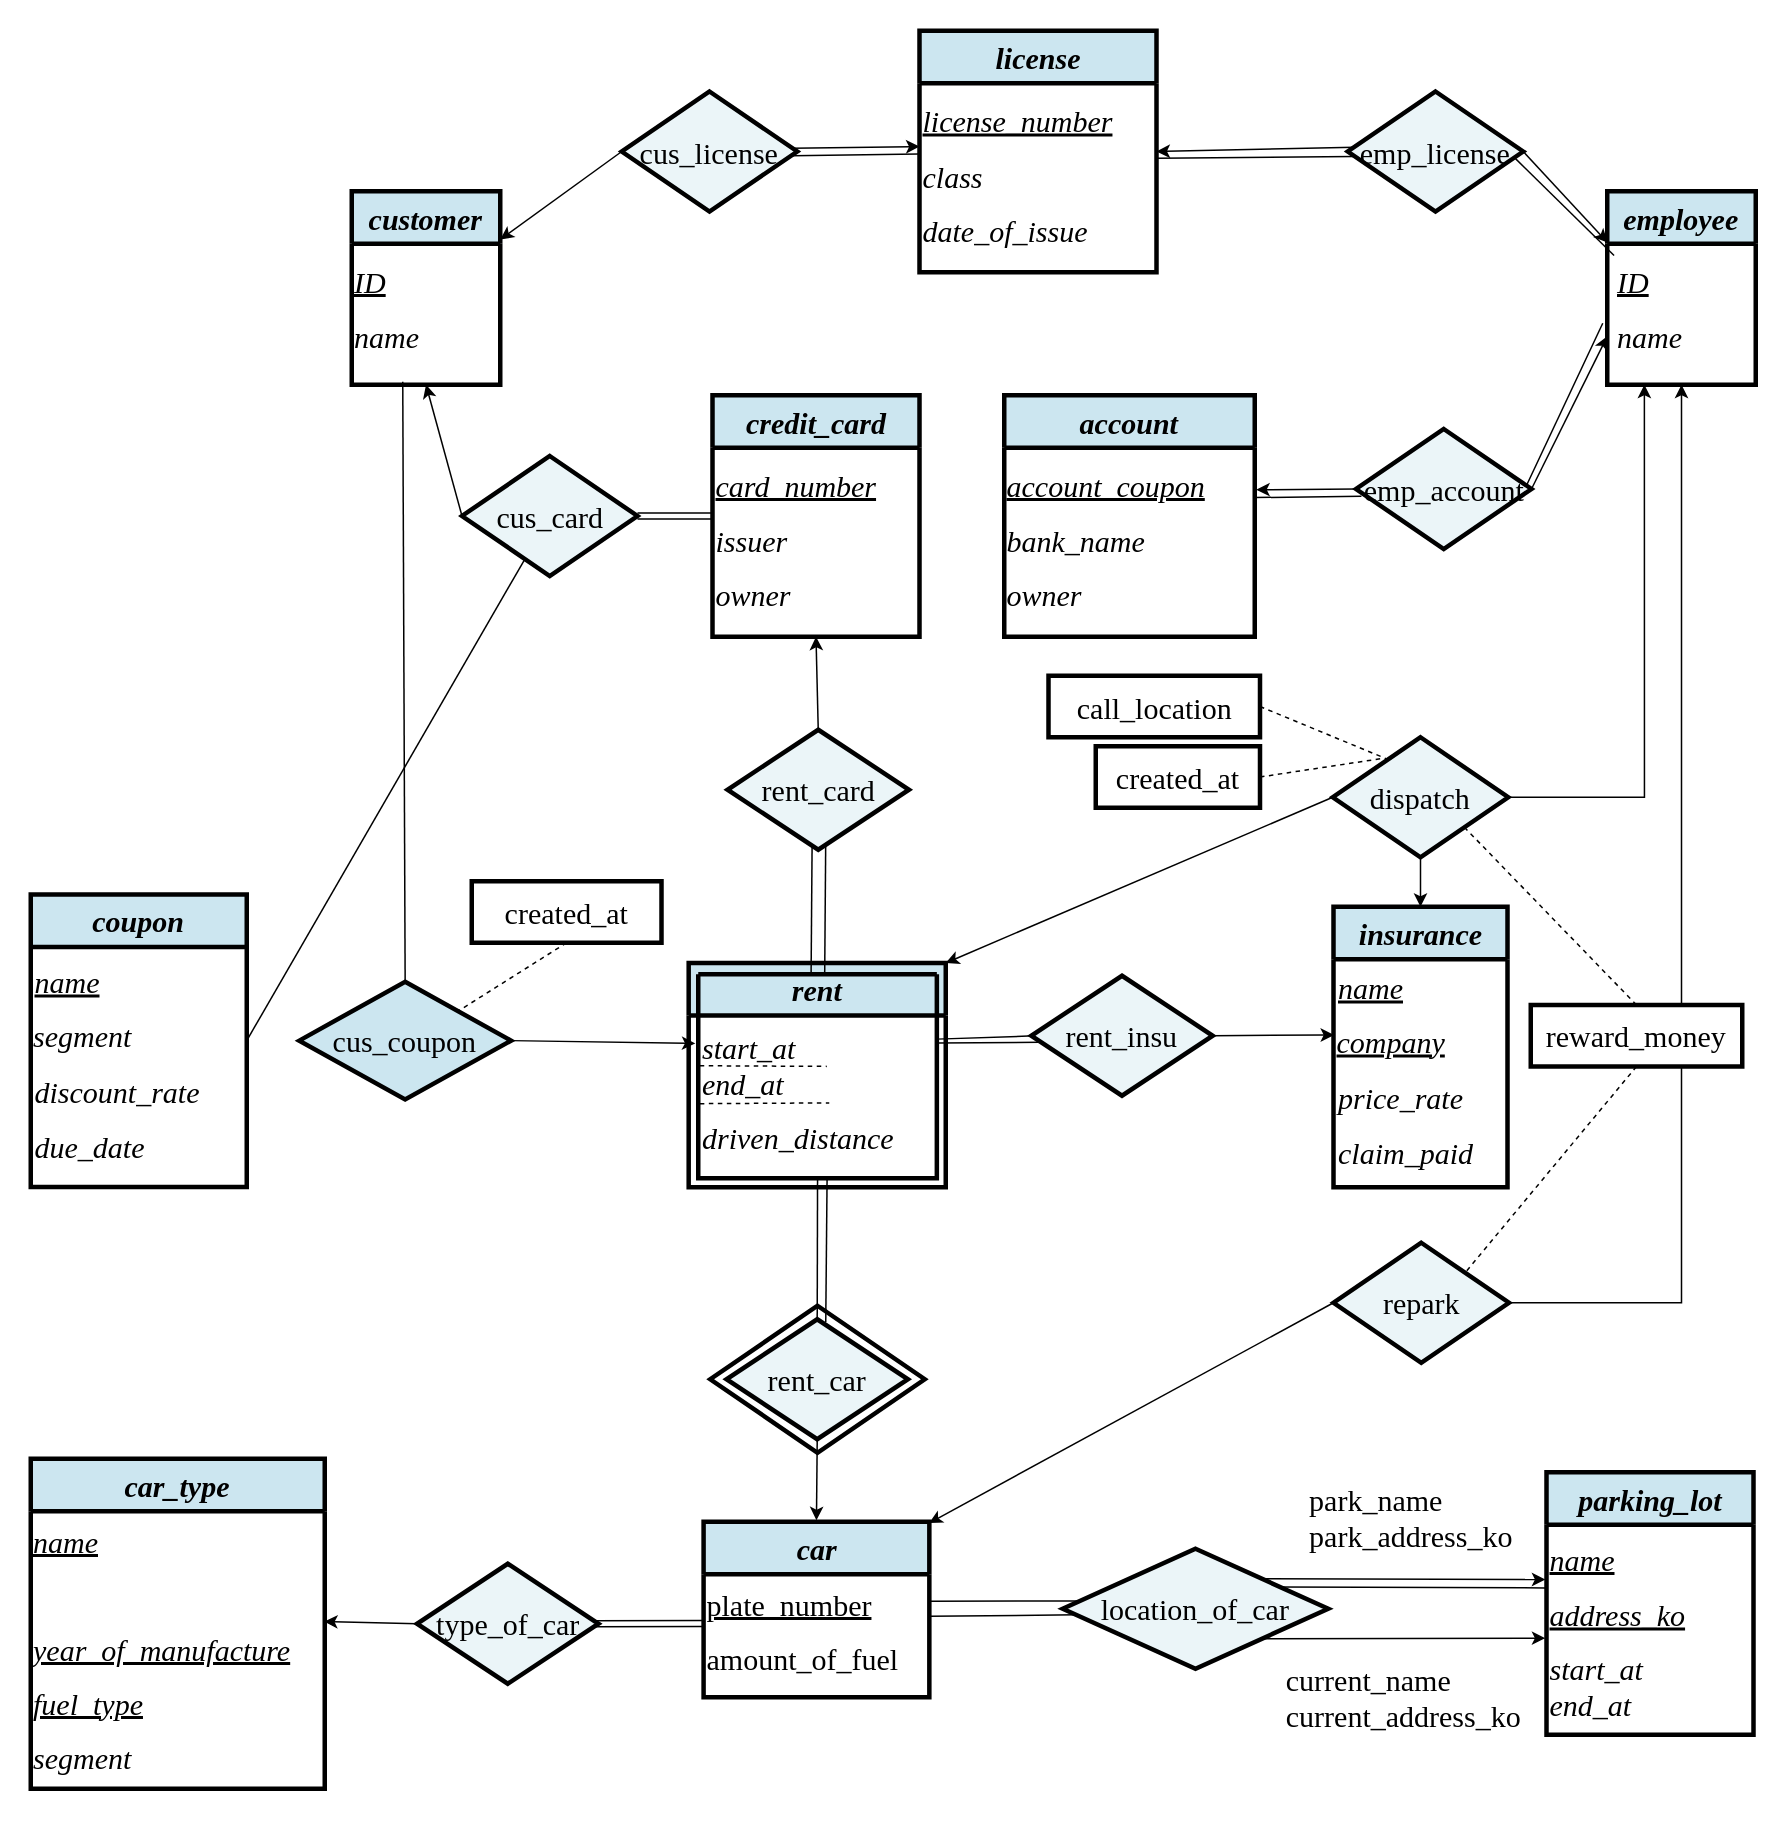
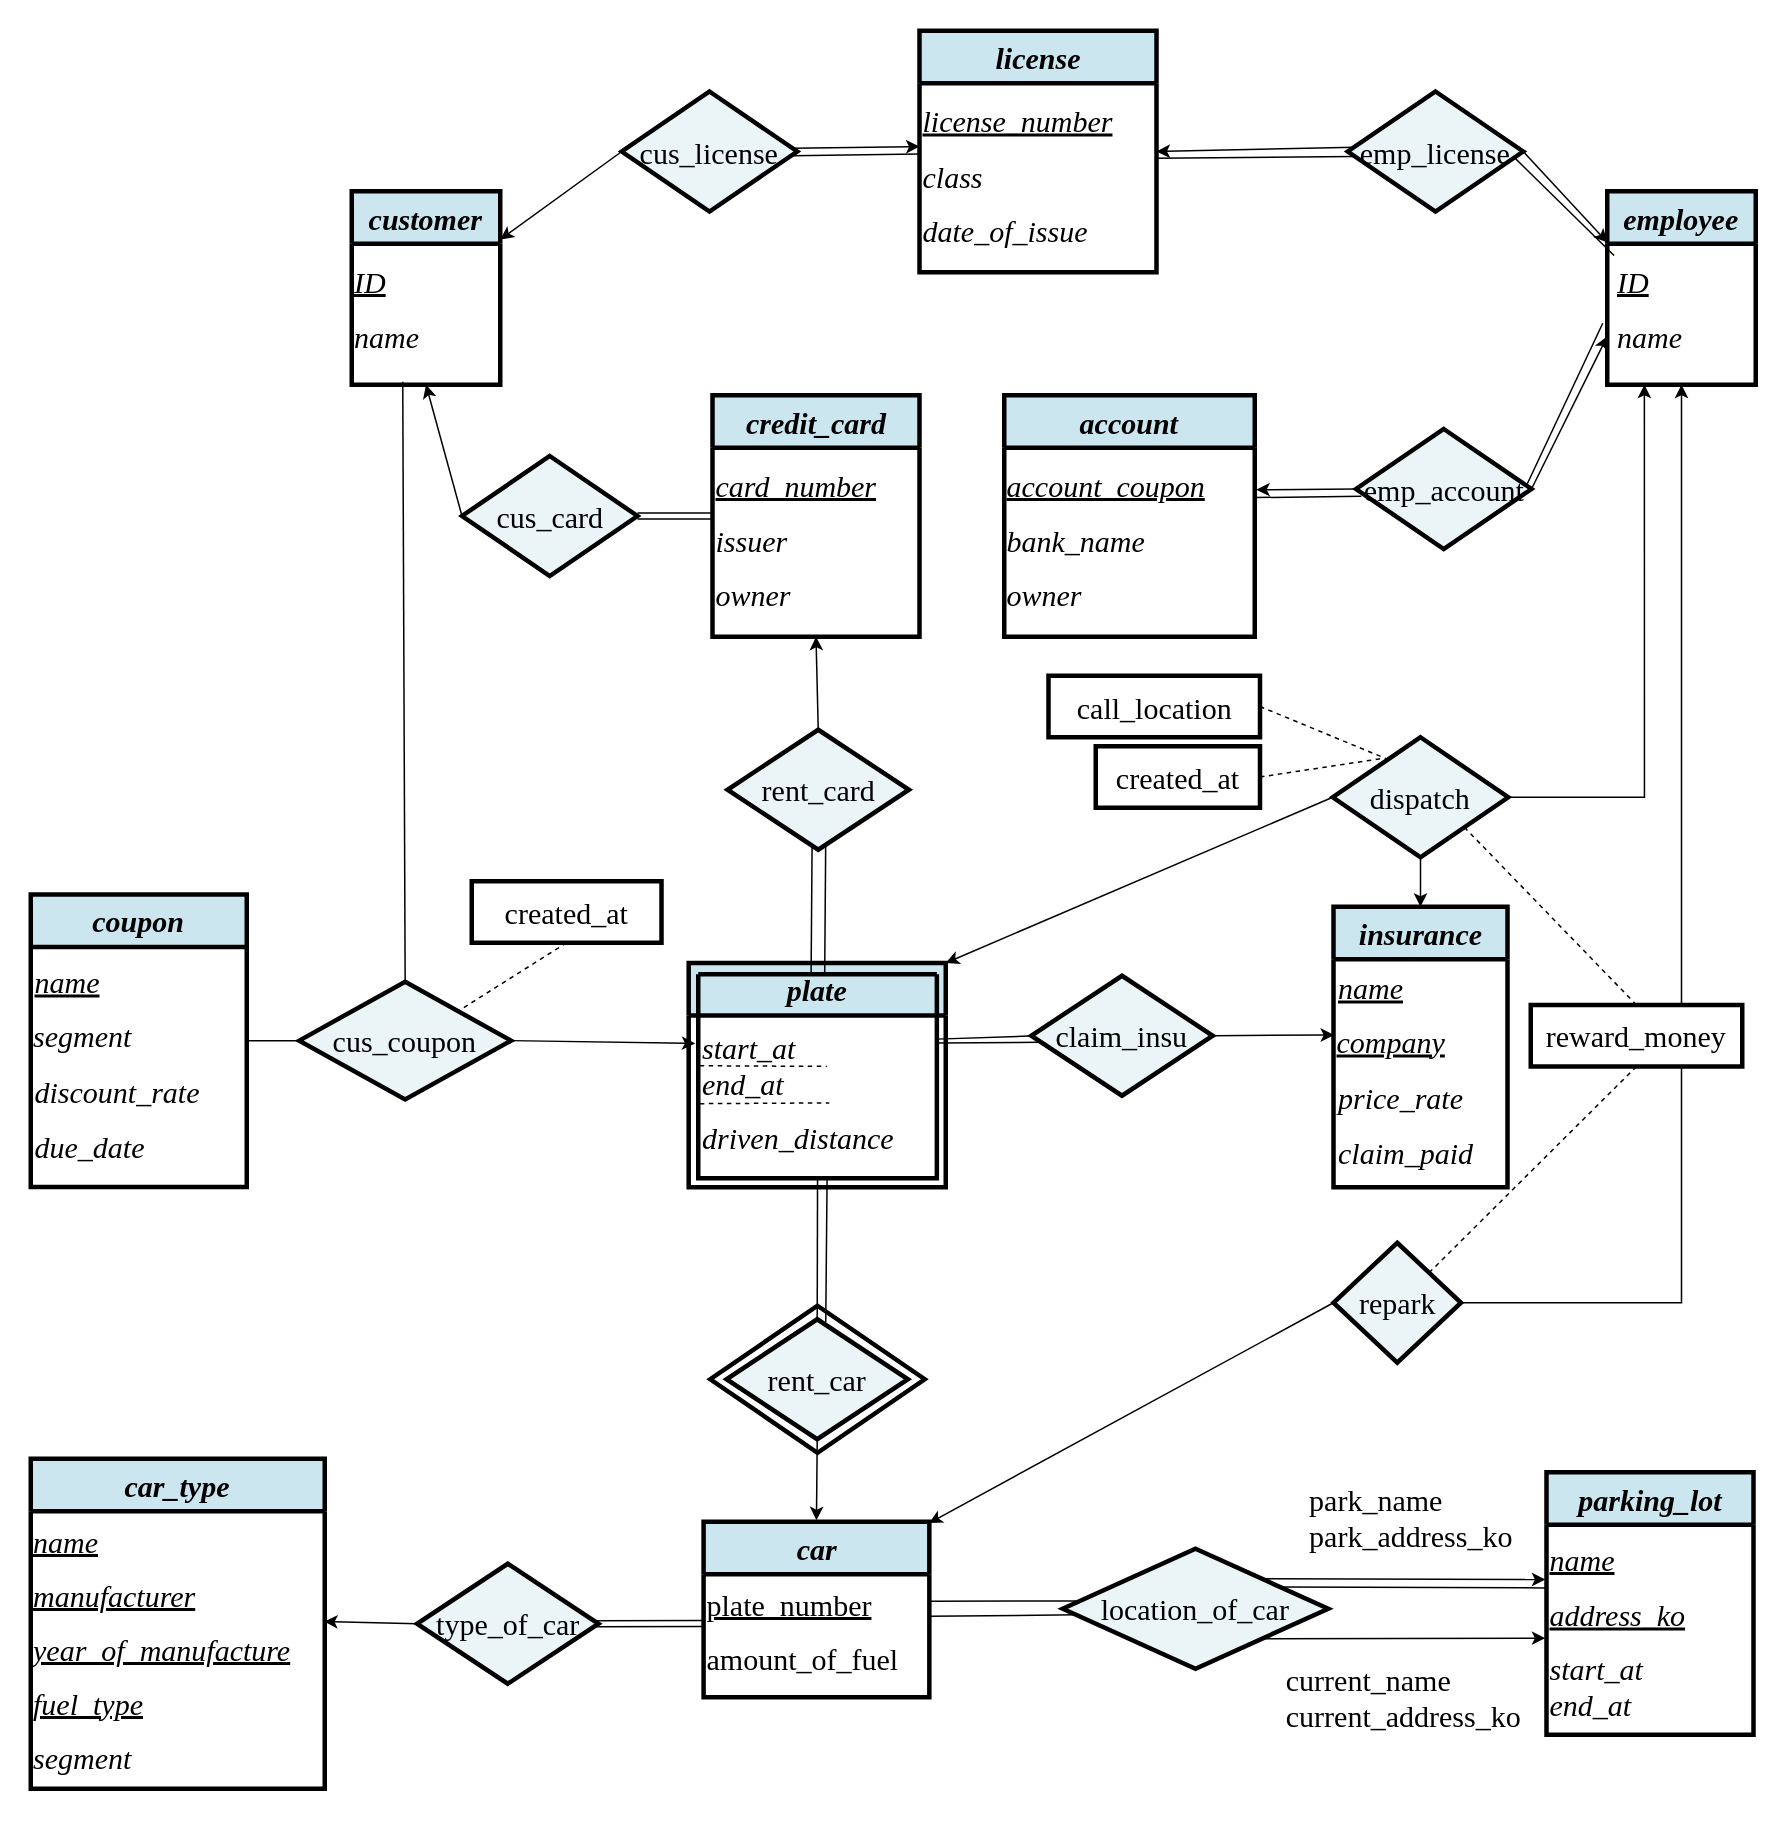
- <mxCell id="101" value="" style="endArrow=none;html=1;rounded=0;exitX=1;exitY=0.5;exitDx=0;exitDy=0;" edge="1" parent="1" source="40" target="18"><mxGeometry width="50" height="50" relative="1" as="geometry"><mxPoint x="218" y="662" as="sourcePoint" /><mxPoint x="268" y="612" as="targetPoint" /></mxGeometry></mxCell>
+ <mxCell id="101" value="" style="endArrow=none;html=1;rounded=0;exitX=1;exitY=0.5;exitDx=0;exitDy=0;entryX=0;entryY=0.5;entryDx=0;entryDy=0;" edge="1" parent="1" source="40" target="86"><mxGeometry width="50" height="50" relative="1" as="geometry"><mxPoint x="218" y="662" as="sourcePoint" /><mxPoint x="268" y="612" as="targetPoint" /></mxGeometry></mxCell>
- <mxCell id="54" value="&lt;font face=&quot;Spectral&quot;&gt;&lt;span style=&quot;font-size: 20px;&quot;&gt;&lt;i&gt;rent&lt;/i&gt;&lt;/span&gt;&lt;/font&gt;" style="swimlane;whiteSpace=wrap;html=1;startSize=35;fillColor=#CCE6F0;strokeColor=#000000;strokeWidth=3;" parent="1" vertex="1"><mxGeometry x="458.62" y="641.5" width="171.38" height="149.5" as="geometry" /></mxCell>
+ <mxCell id="54" value="&lt;font face=&quot;Spectral&quot;&gt;&lt;span style=&quot;font-size: 20px;&quot;&gt;&lt;i&gt;plate&lt;/i&gt;&lt;/span&gt;&lt;/font&gt;" style="swimlane;whiteSpace=wrap;html=1;startSize=35;fillColor=#CCE6F0;strokeColor=#000000;strokeWidth=3;" parent="1" vertex="1"><mxGeometry x="458.62" y="641.5" width="171.38" height="149.5" as="geometry" /></mxCell>
- <mxCell id="55" value="&lt;font face=&quot;Spectral&quot;&gt;&lt;span style=&quot;font-size: 20px;&quot;&gt;rent_insu&lt;/span&gt;&lt;/font&gt;" style="rhombus;whiteSpace=wrap;html=1;fillColor=#EBF5F8;strokeWidth=3;" parent="1" vertex="1"><mxGeometry x="687" y="650" width="121" height="80" as="geometry" /></mxCell>
+ <mxCell id="55" value="&lt;font face=&quot;Spectral&quot;&gt;&lt;span style=&quot;font-size: 20px;&quot;&gt;claim_insu&lt;/span&gt;&lt;/font&gt;" style="rhombus;whiteSpace=wrap;html=1;fillColor=#EBF5F8;strokeWidth=3;" parent="1" vertex="1"><mxGeometry x="687" y="650" width="121" height="80" as="geometry" /></mxCell>
- <mxCell id="86" value="&lt;font face=&quot;Spectral&quot;&gt;&lt;span style=&quot;font-size: 20px;&quot;&gt;cus_coupon&lt;/span&gt;&lt;/font&gt;" style="rhombus;whiteSpace=wrap;html=1;fillColor=#cce6f0;strokeWidth=3;" vertex="1" parent="1"><mxGeometry x="199" y="654" width="141.19" height="78.5" as="geometry" /></mxCell>
+ <mxCell id="86" value="&lt;font face=&quot;Spectral&quot;&gt;&lt;span style=&quot;font-size: 20px;&quot;&gt;cus_coupon&lt;/span&gt;&lt;/font&gt;" style="rhombus;whiteSpace=wrap;html=1;fillColor=#EBF5F8;strokeWidth=3;" vertex="1" parent="1"><mxGeometry x="199" y="654" width="141.19" height="78.5" as="geometry" /></mxCell>
- <mxCell id="58" value="&lt;font face=&quot;Spectral&quot;&gt;&lt;span style=&quot;font-size: 20px;&quot;&gt;repark&lt;/span&gt;&lt;/font&gt;" style="rhombus;whiteSpace=wrap;html=1;fillColor=#EBF5F8;strokeWidth=3;" parent="1" vertex="1"><mxGeometry x="888.5" y="828" width="117" height="80" as="geometry" /></mxCell>
+ <mxCell id="58" value="&lt;font face=&quot;Spectral&quot;&gt;&lt;span style=&quot;font-size: 20px;&quot;&gt;repark&lt;/span&gt;&lt;/font&gt;" style="rhombus;whiteSpace=wrap;html=1;fillColor=#EBF5F8;strokeWidth=3;" parent="1" vertex="1"><mxGeometry x="888.5" y="828" width="85" height="80" as="geometry" /></mxCell>
+ <mxCell id="31" value="&lt;div style=&quot;&quot;&gt;&lt;span style=&quot;background-color: initial;&quot;&gt;manufacturer&lt;/span&gt;&lt;/div&gt;" style="text;html=1;align=left;verticalAlign=middle;resizable=0;points=[];autosize=1;strokeColor=none;fillColor=none;fontSize=20;fontFamily=Spectral;fontStyle=6" parent="30" vertex="1"><mxGeometry y="73" width="138" height="36" as="geometry" /></mxCell>
